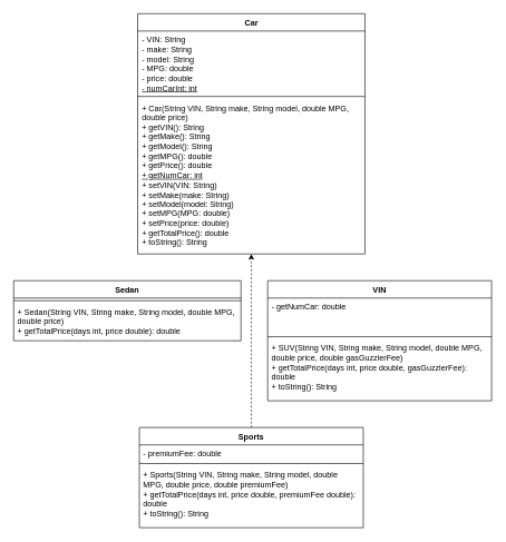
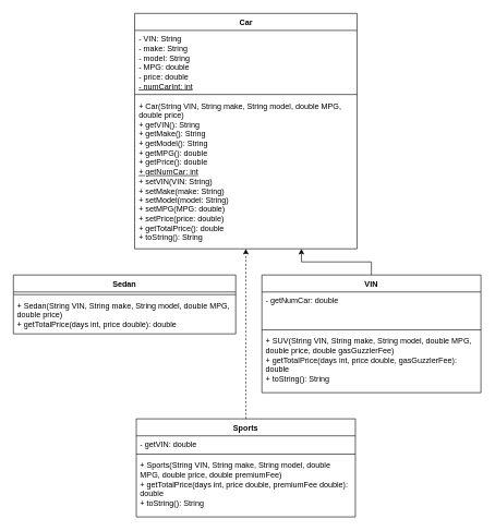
+ <mxCell id="14" style="edgeStyle=orthogonalEdgeStyle;rounded=0;orthogonalLoop=1;jettySize=auto;html=1;exitX=0.5;exitY=0;exitDx=0;exitDy=0;entryX=0.75;entryY=1;entryDx=0;entryDy=0;flowAnimation=0;strokeColor=default;" parent="1" source="15" target="2" edge="1"><mxGeometry relative="1" as="geometry" /></mxCell>
- <mxCell id="11" value="- premiumFee: double" style="text;strokeColor=none;fillColor=none;align=left;verticalAlign=top;spacingLeft=4;spacingRight=4;overflow=hidden;rotatable=0;points=[[0,0.5],[1,0.5]];portConstraint=eastwest;whiteSpace=wrap;html=1;" parent="10" vertex="1"><mxGeometry y="26" width="335" height="24" as="geometry" /></mxCell>
+ <mxCell id="11" value="- getVIN: double" style="text;strokeColor=none;fillColor=none;align=left;verticalAlign=top;spacingLeft=4;spacingRight=4;overflow=hidden;rotatable=0;points=[[0,0.5],[1,0.5]];portConstraint=eastwest;whiteSpace=wrap;html=1;" parent="10" vertex="1"><mxGeometry y="26" width="335" height="24" as="geometry" /></mxCell>
